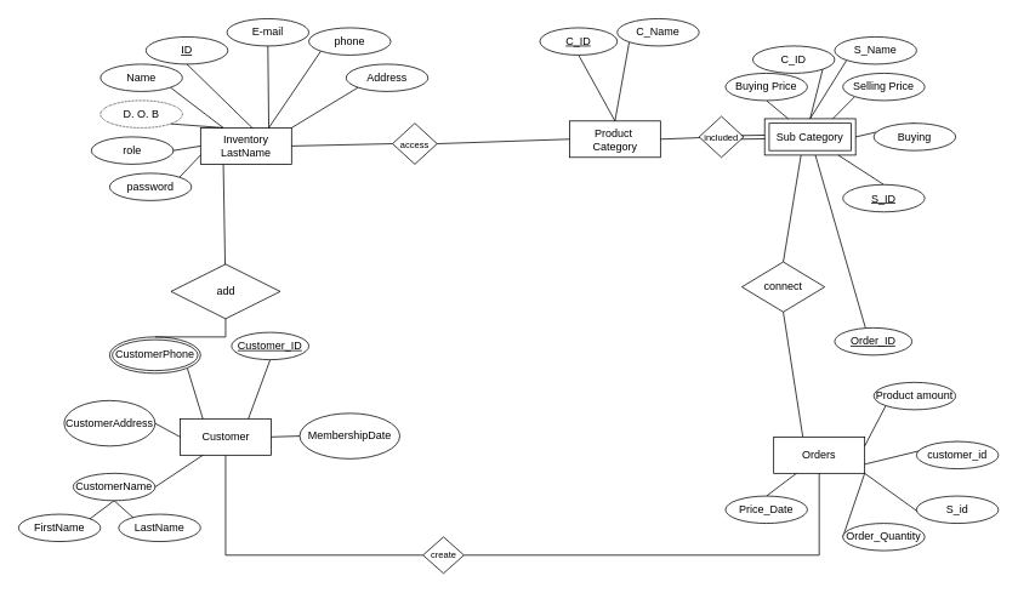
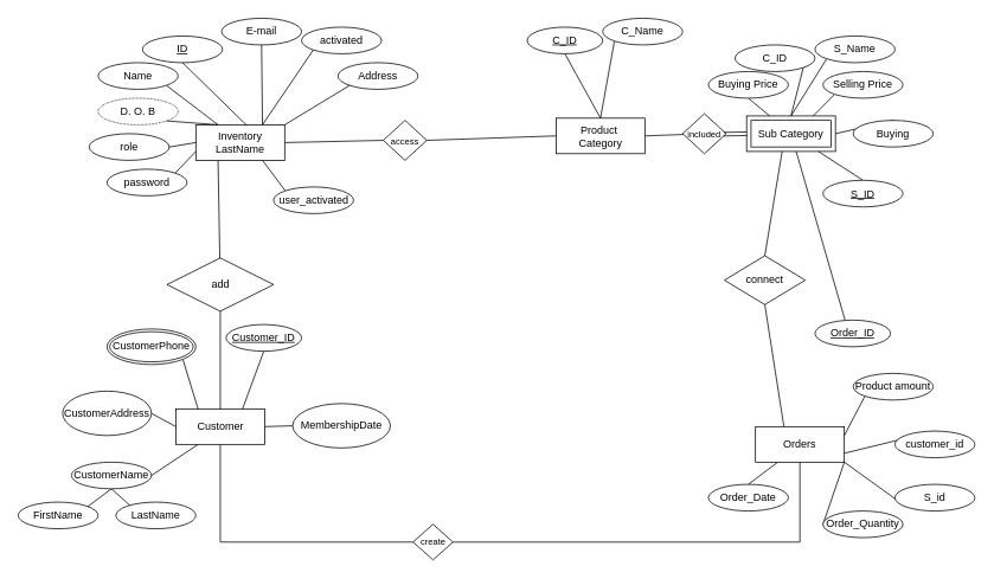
- <mxCell id="74" value="phone" style="ellipse;whiteSpace=wrap;html=1;align=center;" parent="1" vertex="1"><mxGeometry x="339" y="30" width="90" height="30" as="geometry" /></mxCell>
+ <mxCell id="74" value="activated" style="ellipse;whiteSpace=wrap;html=1;align=center;" parent="1" vertex="1"><mxGeometry x="339" y="30" width="90" height="30" as="geometry" /></mxCell>
+ <mxCell id="72" style="rounded=0;orthogonalLoop=1;jettySize=auto;html=1;exitX=0;exitY=0;exitDx=0;exitDy=0;entryX=0.75;entryY=1;entryDx=0;entryDy=0;endArrow=none;endFill=0;" parent="1" source="73" target="3" edge="1"><mxGeometry relative="1" as="geometry" /></mxCell>
+ <mxCell id="73" value="user_activated" style="ellipse;whiteSpace=wrap;html=1;align=center;" parent="1" vertex="1"><mxGeometry x="307.5" y="210" width="90" height="30" as="geometry" /></mxCell>
- <mxCell id="55" style="edgeStyle=orthogonalEdgeStyle;rounded=0;orthogonalLoop=1;jettySize=auto;html=1;exitX=0.5;exitY=1;exitDx=0;exitDy=0;endArrow=none;endFill=0;" parent="1" source="56" target="54" edge="1"><mxGeometry relative="1" as="geometry" /></mxCell>
+ <mxCell id="55" style="edgeStyle=orthogonalEdgeStyle;rounded=0;orthogonalLoop=1;jettySize=auto;html=1;exitX=0.5;exitY=1;exitDx=0;exitDy=0;entryX=0.5;entryY=0;entryDx=0;entryDy=0;endArrow=none;endFill=0;" parent="1" source="56" target="48" edge="1"><mxGeometry relative="1" as="geometry" /></mxCell>
- <mxCell id="71" value="Price_Date" style="ellipse;whiteSpace=wrap;html=1;align=center;" parent="1" vertex="1"><mxGeometry x="797" y="545" width="90" height="30" as="geometry" /></mxCell>
+ <mxCell id="71" value="Order_Date" style="ellipse;whiteSpace=wrap;html=1;align=center;" parent="1" vertex="1"><mxGeometry x="797" y="545" width="90" height="30" as="geometry" /></mxCell>
